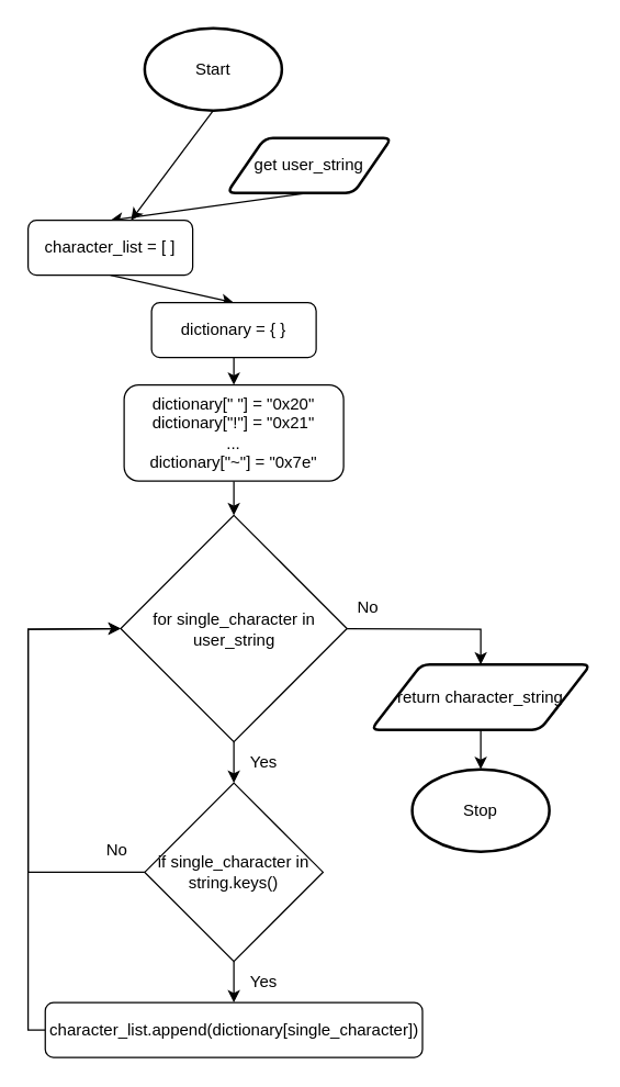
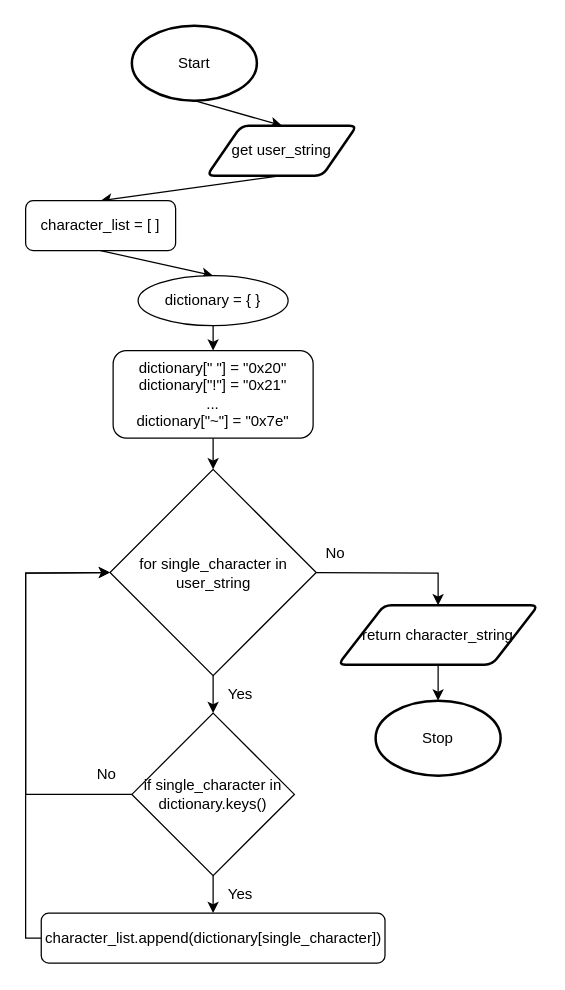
- <mxCell id="2" style="edgeStyle=none;html=1;exitX=0.5;exitY=1;exitDx=0;exitDy=0;exitPerimeter=0;" edge="1" parent="1" source="3" target="24"><mxGeometry relative="1" as="geometry" /></mxCell>
+ <mxCell id="2" style="edgeStyle=none;html=1;exitX=0.5;exitY=1;exitDx=0;exitDy=0;exitPerimeter=0;entryX=0.5;entryY=0;entryDx=0;entryDy=0;" edge="1" parent="1" source="3" target="5"><mxGeometry relative="1" as="geometry" /></mxCell>
- <mxCell id="26" value="dictionary = { }" style="rounded=1;whiteSpace=wrap;html=1;" vertex="1" parent="1"><mxGeometry x="110" y="220" width="120" height="40" as="geometry" /></mxCell>
+ <mxCell id="26" value="dictionary = { }" style="ellipse;whiteSpace=wrap;html=1;" vertex="1" parent="1"><mxGeometry x="110" y="220" width="120" height="40" as="geometry" /></mxCell>
- <mxCell id="16" value="if single_character in string.keys()" style="rhombus;whiteSpace=wrap;html=1;" parent="1" vertex="1"><mxGeometry x="105" y="570" width="130" height="130" as="geometry" /></mxCell>
+ <mxCell id="16" value="if single_character in dictionary.keys()" style="rhombus;whiteSpace=wrap;html=1;" parent="1" vertex="1"><mxGeometry x="105" y="570" width="130" height="130" as="geometry" /></mxCell>
